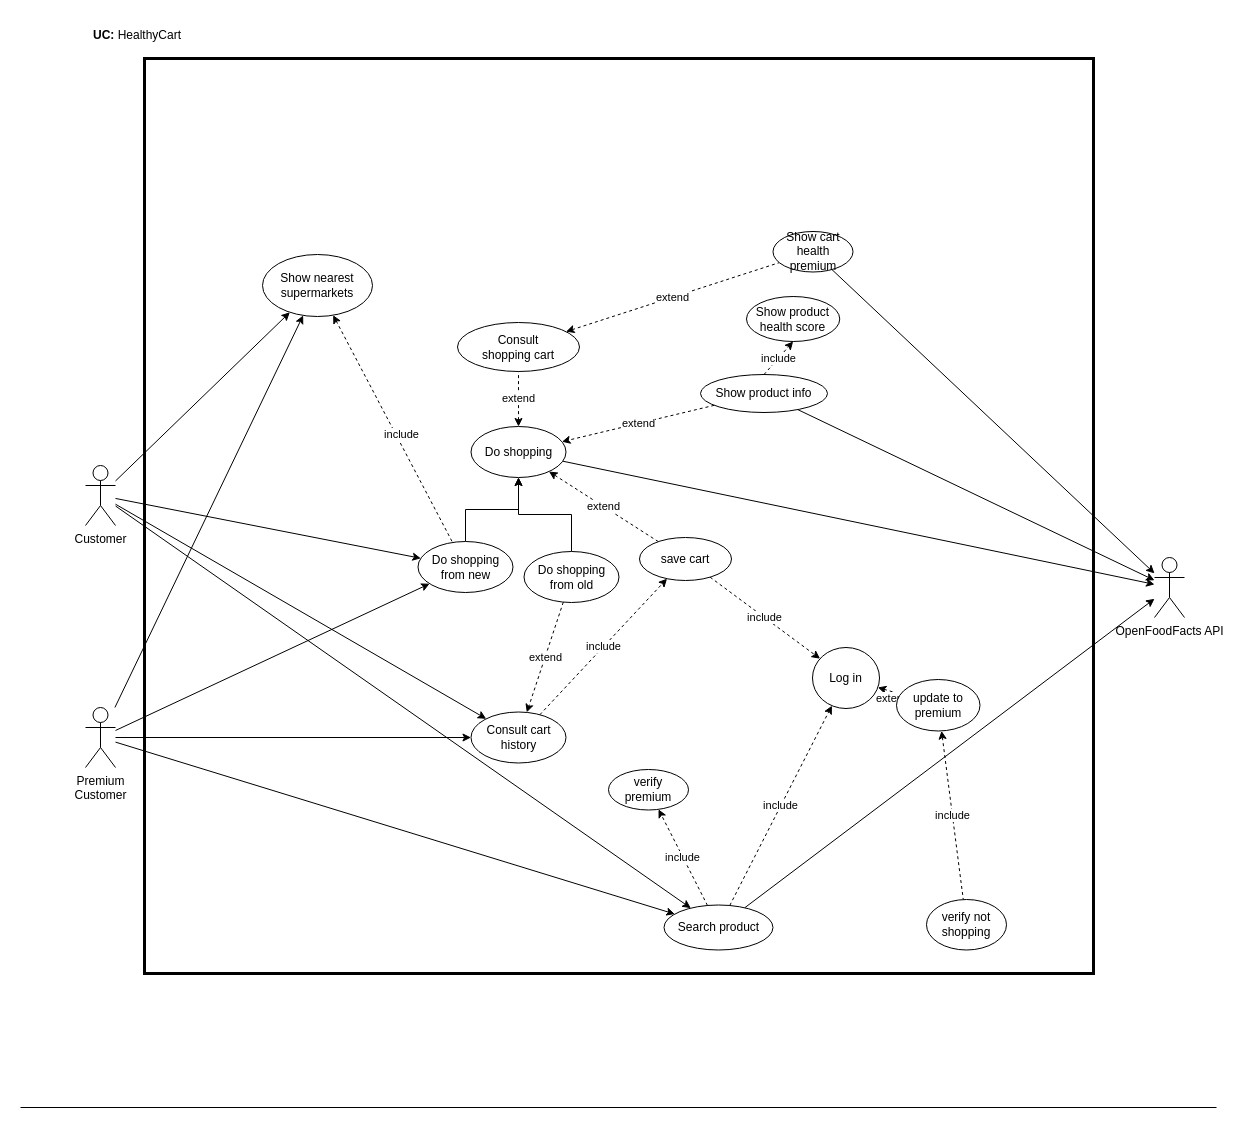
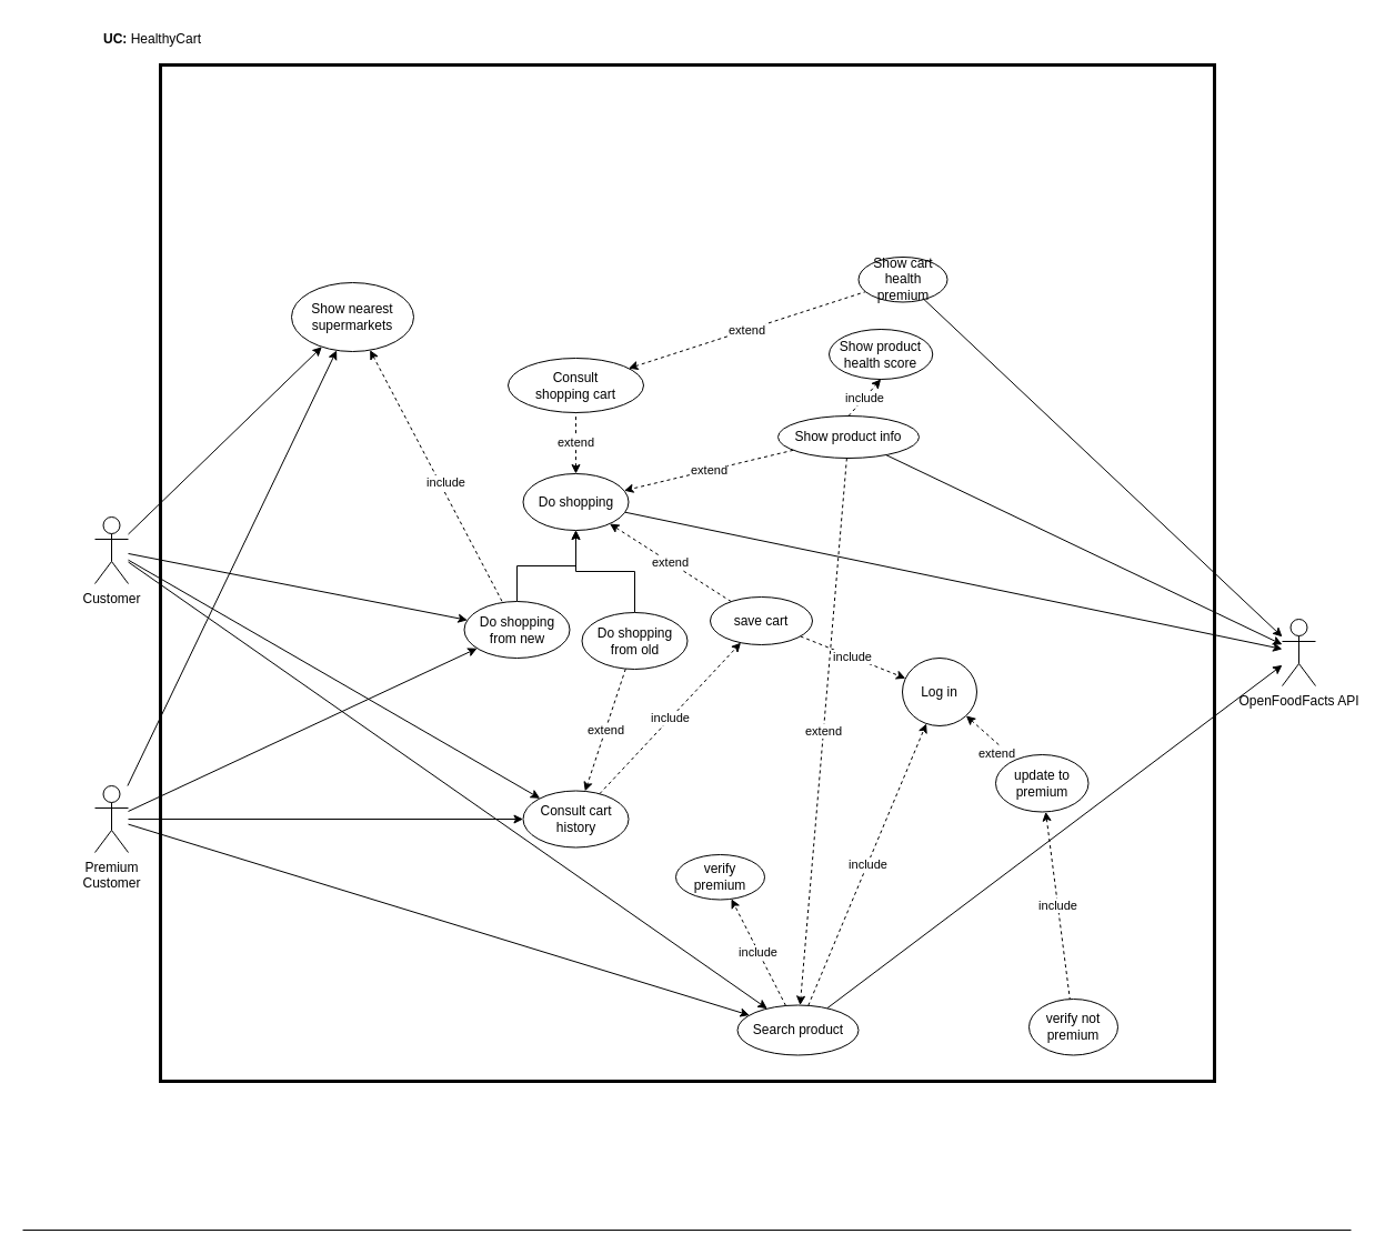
+ <mxCell id="34" value="extend" style="edgeStyle=none;rounded=0;orthogonalLoop=1;jettySize=auto;html=1;dashed=1;" parent="1" source="35" target="43" edge="1"><mxGeometry relative="1" as="geometry" /></mxCell>
- <mxCell id="17" value="Log in" style="ellipse;whiteSpace=wrap;html=1;" parent="1" vertex="1"><mxGeometry x="812" y="647" width="67" height="61" as="geometry" /></mxCell>
+ <mxCell id="17" value="Log in" style="ellipse;whiteSpace=wrap;html=1;" parent="1" vertex="1"><mxGeometry x="812" y="592" width="67" height="61" as="geometry" /></mxCell>
- <mxCell id="48" value="verify not shopping" style="ellipse;whiteSpace=wrap;html=1;" parent="1" vertex="1"><mxGeometry x="926" y="899" width="80" height="50.5" as="geometry" /></mxCell>
+ <mxCell id="48" value="verify not premium" style="ellipse;whiteSpace=wrap;html=1;" parent="1" vertex="1"><mxGeometry x="926" y="899" width="80" height="50.5" as="geometry" /></mxCell>
